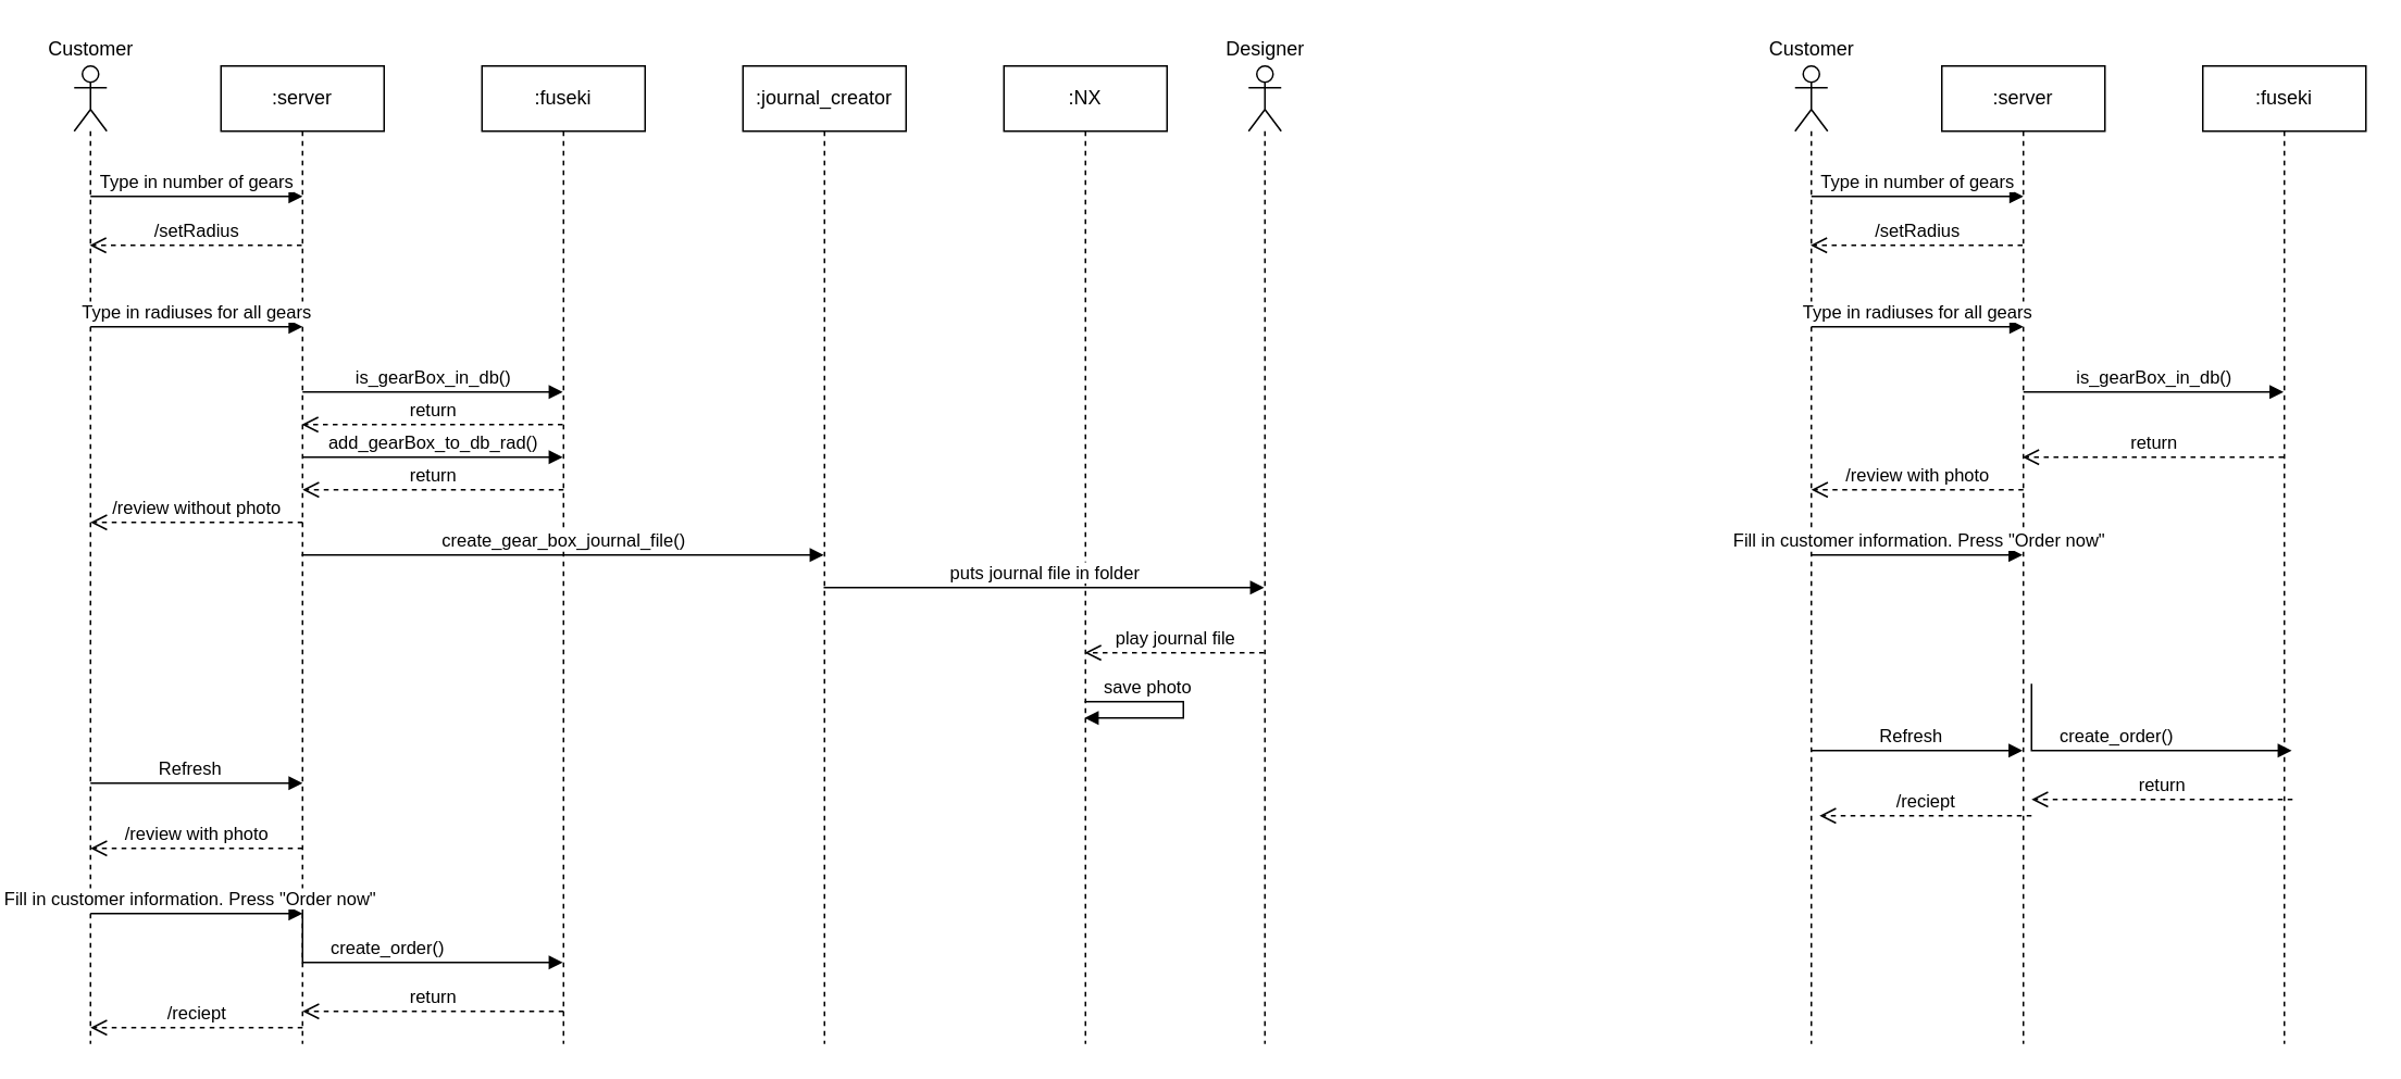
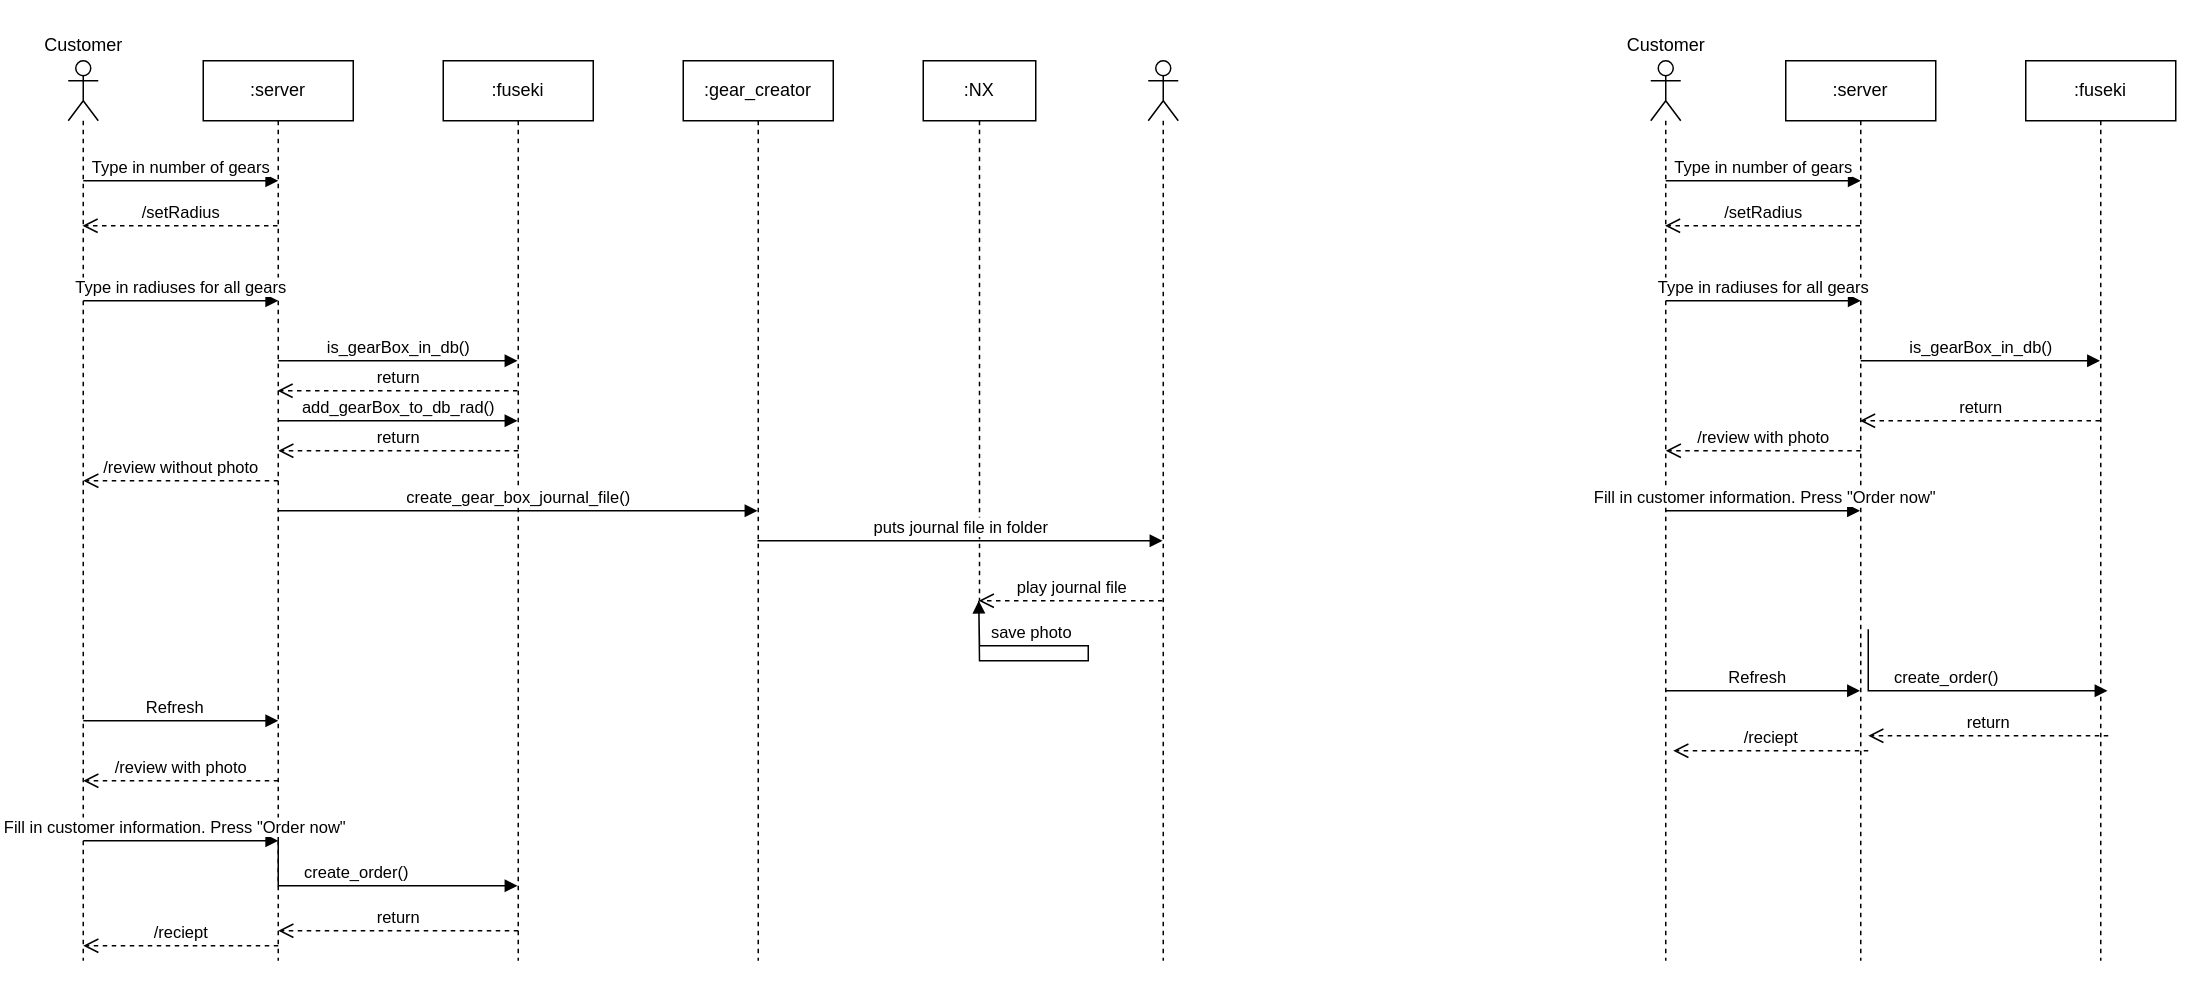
- <mxCell id="15" value="&lt;span&gt;Designer&lt;/span&gt;" style="text;html=1;align=center;verticalAlign=middle;resizable=0;points=[];autosize=1;strokeColor=none;fillColor=none;" parent="1" vertex="1"><mxGeometry x="745" y="20" width="60" height="20" as="geometry" /></mxCell>
- <mxCell id="17" value=":journal_creator" style="shape=umlLifeline;perimeter=lifelinePerimeter;whiteSpace=wrap;html=1;container=1;collapsible=0;recursiveResize=0;outlineConnect=0;" parent="1" vertex="1"><mxGeometry x="455" y="40" width="100" height="600" as="geometry" /></mxCell>
+ <mxCell id="17" value=":gear_creator" style="shape=umlLifeline;perimeter=lifelinePerimeter;whiteSpace=wrap;html=1;container=1;collapsible=0;recursiveResize=0;outlineConnect=0;" parent="1" vertex="1"><mxGeometry x="455" y="40" width="100" height="600" as="geometry" /></mxCell>
- <mxCell id="13" value=":NX" style="shape=umlLifeline;perimeter=lifelinePerimeter;whiteSpace=wrap;html=1;container=1;collapsible=0;recursiveResize=0;outlineConnect=0;" parent="1" vertex="1"><mxGeometry x="615" y="40" width="100" height="600" as="geometry" /></mxCell>
+ <mxCell id="13" value=":NX" style="shape=umlLifeline;perimeter=lifelinePerimeter;whiteSpace=wrap;html=1;container=1;collapsible=0;recursiveResize=0;outlineConnect=0;" parent="1" vertex="1"><mxGeometry x="615" y="40" width="75" height="360" as="geometry" /></mxCell>
